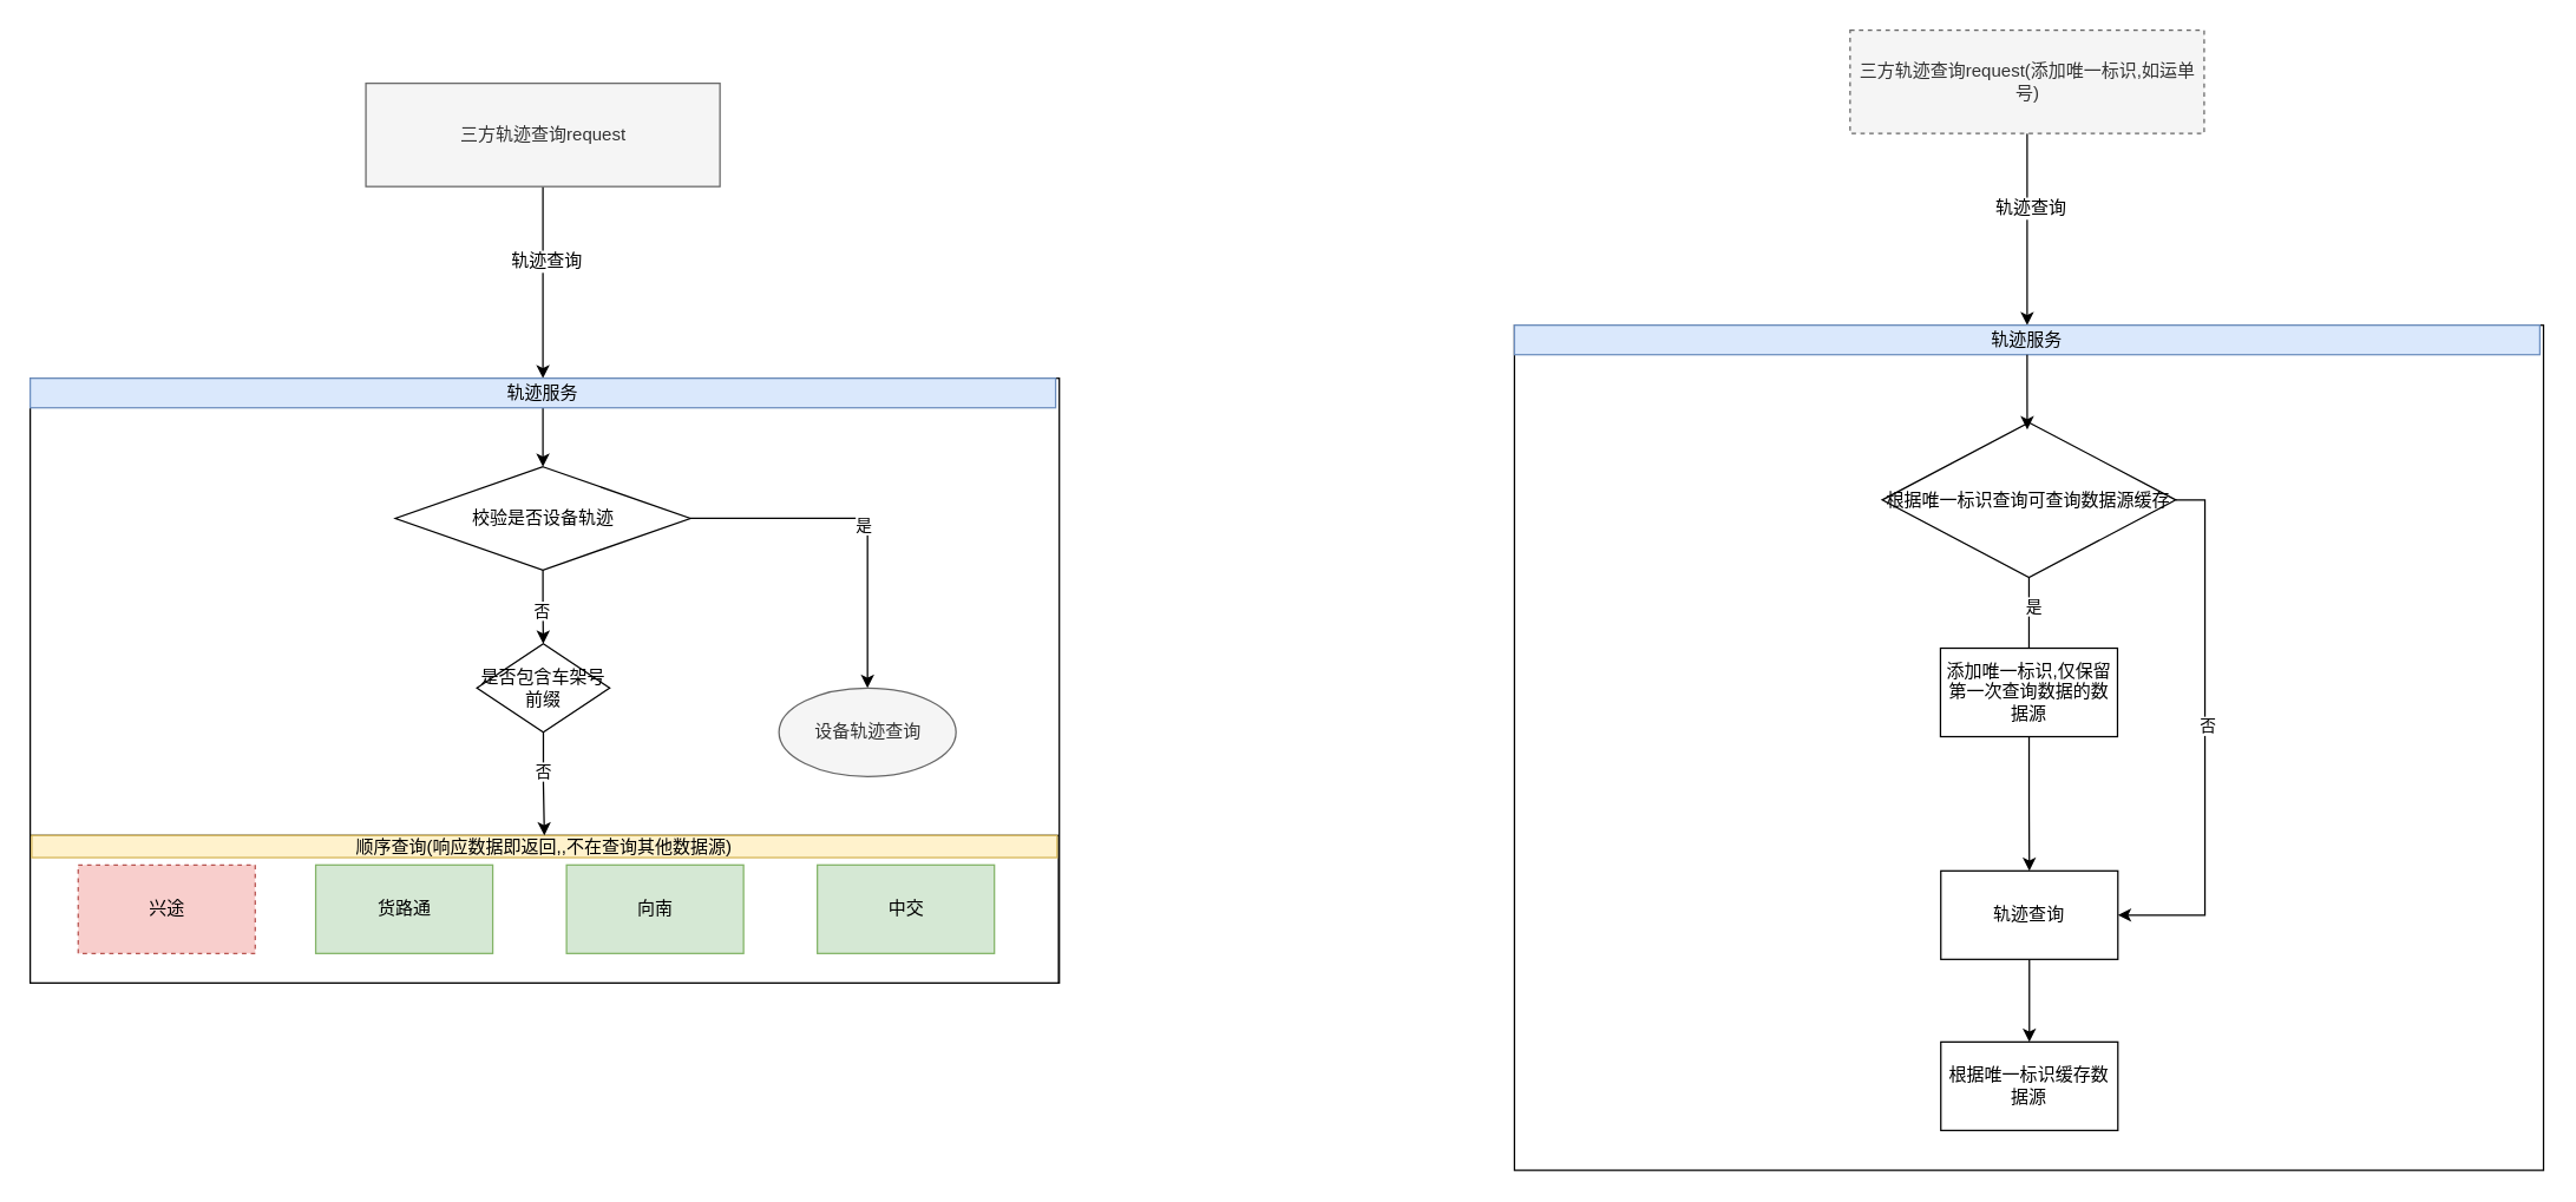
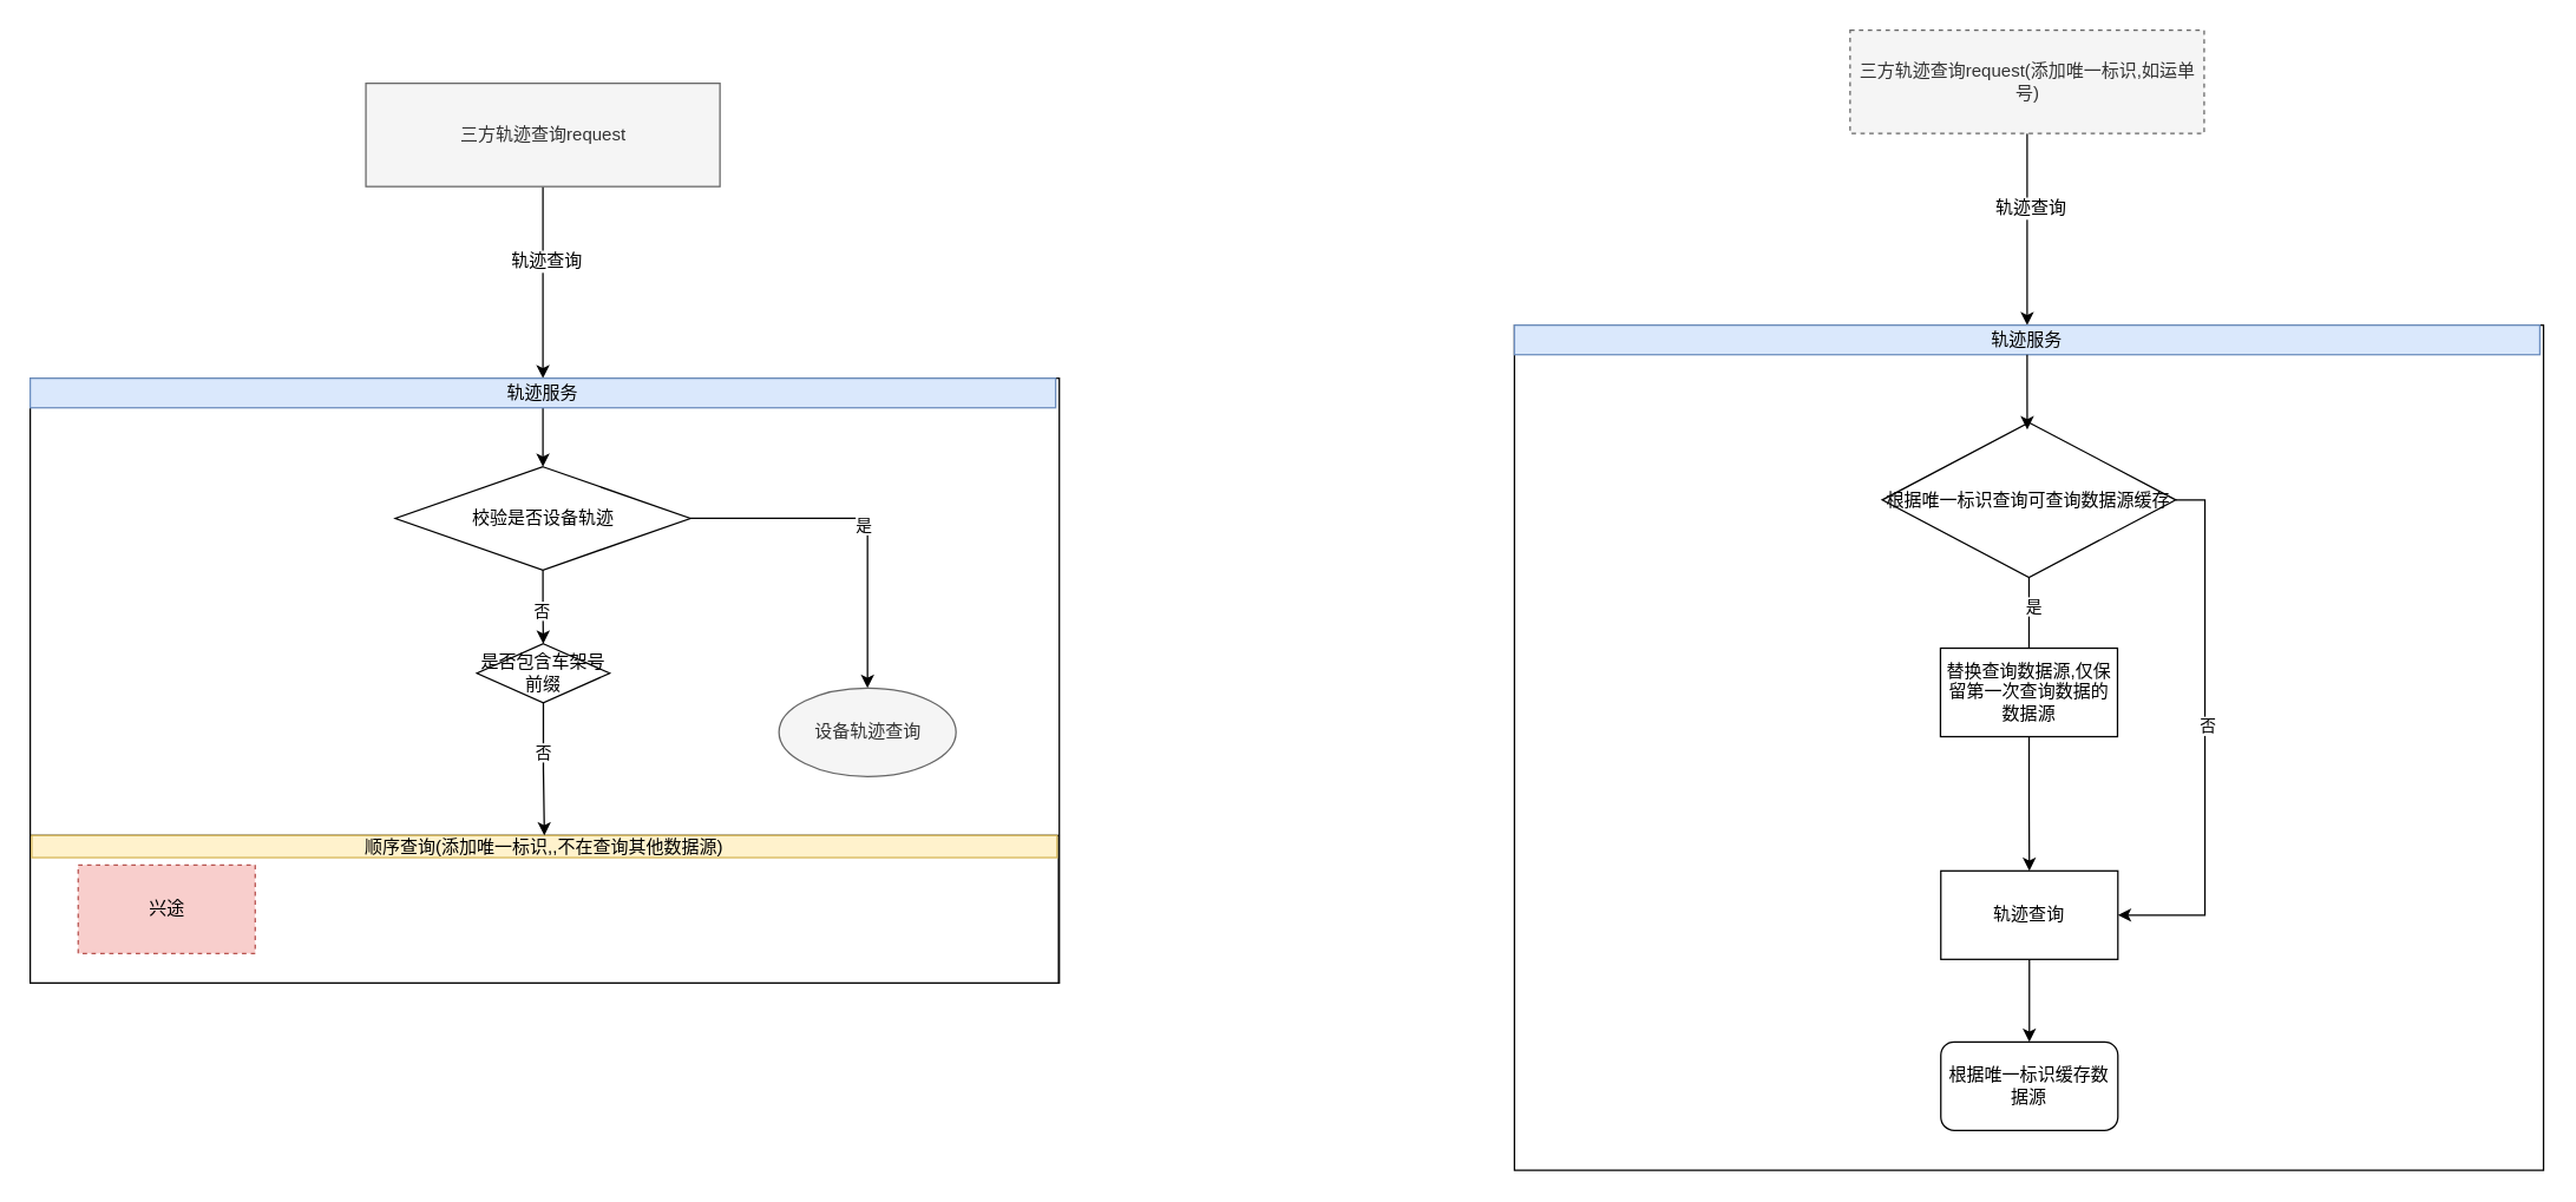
- <mxCell id="16" value="是否包含车架号前缀" style="rhombus;whiteSpace=wrap;html=1;" vertex="1" parent="1"><mxGeometry x="322.75" y="436" width="90" height="60" as="geometry" /></mxCell>
+ <mxCell id="16" value="是否包含车架号前缀" style="rhombus;whiteSpace=wrap;html=1;" vertex="1" parent="1"><mxGeometry x="322.75" y="436" width="90" height="40" as="geometry" /></mxCell>
- <mxCell id="34" value="添加唯一标识,仅保留第一次查询数据的数据源" style="rounded=0;whiteSpace=wrap;html=1;" vertex="1" parent="1"><mxGeometry x="1314.75" y="439" width="120" height="60" as="geometry" /></mxCell>
+ <mxCell id="34" value="替换查询数据源,仅保留第一次查询数据的数据源" style="rounded=0;whiteSpace=wrap;html=1;" vertex="1" parent="1"><mxGeometry x="1314.75" y="439" width="120" height="60" as="geometry" /></mxCell>
- <mxCell id="12" value="顺序查询(响应数据即返回,,不在查询其他数据源)" style="rounded=0;whiteSpace=wrap;html=1;fillColor=#fff2cc;strokeColor=#d6b656;" vertex="1" parent="1"><mxGeometry x="21" y="566" width="695" height="15" as="geometry" /></mxCell>
+ <mxCell id="12" value="顺序查询(添加唯一标识,,不在查询其他数据源)" style="rounded=0;whiteSpace=wrap;html=1;fillColor=#fff2cc;strokeColor=#d6b656;" vertex="1" parent="1"><mxGeometry x="21" y="566" width="695" height="15" as="geometry" /></mxCell>
- <mxCell id="11" value="货路通" style="rounded=0;whiteSpace=wrap;html=1;fillColor=#d5e8d4;strokeColor=#82b366;" vertex="1" parent="1"><mxGeometry x="213.5" y="586" width="120" height="60" as="geometry" /></mxCell>
- <mxCell id="10" value="向南" style="rounded=0;whiteSpace=wrap;html=1;fillColor=#d5e8d4;strokeColor=#82b366;" vertex="1" parent="1"><mxGeometry x="383.5" y="586" width="120" height="60" as="geometry" /></mxCell>
- <mxCell id="13" value="中交" style="rounded=0;whiteSpace=wrap;html=1;fillColor=#d5e8d4;strokeColor=#82b366;" vertex="1" parent="1"><mxGeometry x="553.5" y="586" width="120" height="60" as="geometry" /></mxCell>
- <mxCell id="37" value="根据唯一标识缓存数据源" style="rounded=0;whiteSpace=wrap;html=1;" vertex="1" parent="1"><mxGeometry x="1315" y="706" width="120" height="60" as="geometry" /></mxCell>
+ <mxCell id="37" value="根据唯一标识缓存数据源" style="whiteSpace=wrap;html=1;rounded=1;" vertex="1" parent="1"><mxGeometry x="1315" y="706" width="120" height="60" as="geometry" /></mxCell>
